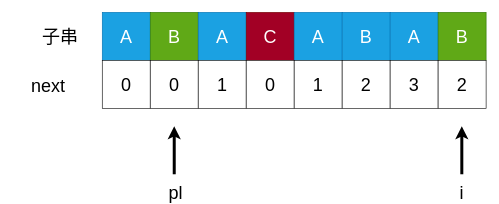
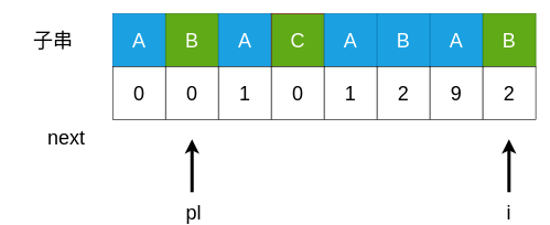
- <mxCell id="18" value="子串" style="text;html=1;strokeColor=none;fillColor=none;align=center;verticalAlign=middle;whiteSpace=wrap;rounded=0;fontSize=30;" parent="1" vertex="1"><mxGeometry x="40" y="27.5" width="120" height="65" as="geometry" /></mxCell>
+ <mxCell id="18" value="子串" style="text;html=1;strokeColor=none;fillColor=none;align=center;verticalAlign=middle;whiteSpace=wrap;rounded=0;fontSize=30;" parent="1" vertex="1"><mxGeometry x="20" y="27.5" width="120" height="65" as="geometry" /></mxCell>
- <mxCell id="5" value="C" style="whiteSpace=wrap;html=1;aspect=fixed;fontSize=30;fillColor=#a20025;fontColor=#ffffff;strokeColor=#6F0000;" parent="1" vertex="1"><mxGeometry x="410" y="20" width="80" height="80" as="geometry" /></mxCell>
+ <mxCell id="5" value="C" style="whiteSpace=wrap;html=1;aspect=fixed;fontSize=30;fillColor=#60a917;fontColor=#ffffff;strokeColor=#6F0000;" parent="1" vertex="1"><mxGeometry x="410" y="20" width="80" height="80" as="geometry" /></mxCell>
- <mxCell id="16" value="3" style="whiteSpace=wrap;html=1;aspect=fixed;fontSize=30;" parent="1" vertex="1"><mxGeometry x="650" y="100" width="80" height="80" as="geometry" /></mxCell>
+ <mxCell id="16" value="9" style="whiteSpace=wrap;html=1;aspect=fixed;fontSize=30;" parent="1" vertex="1"><mxGeometry x="650" y="100" width="80" height="80" as="geometry" /></mxCell>
- <mxCell id="19" value="next" style="text;html=1;strokeColor=none;fillColor=none;align=center;verticalAlign=middle;whiteSpace=wrap;rounded=0;fontSize=30;" parent="1" vertex="1"><mxGeometry x="20" y="110" width="120" height="65" as="geometry" /></mxCell>
+ <mxCell id="19" value="next" style="text;html=1;strokeColor=none;fillColor=none;align=center;verticalAlign=middle;whiteSpace=wrap;rounded=0;fontSize=30;" parent="1" vertex="1"><mxGeometry x="40" y="175" width="120" height="65" as="geometry" /></mxCell>
